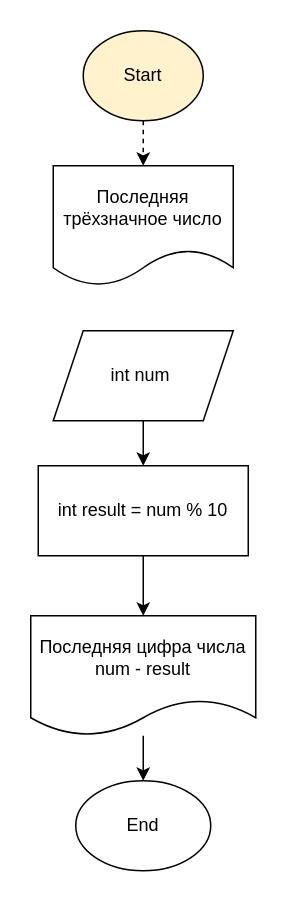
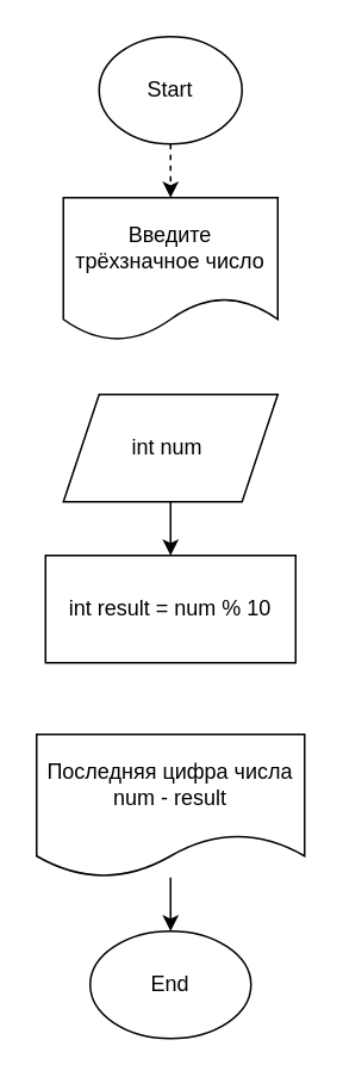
- <mxCell id="3" value="Start" style="ellipse;whiteSpace=wrap;html=1;fillColor=#fff2cc;" vertex="1" parent="1"><mxGeometry x="55" width="80" height="60" as="geometry" y="20" /></mxCell>
+ <mxCell id="3" value="Start" style="ellipse;whiteSpace=wrap;html=1;" vertex="1" parent="1"><mxGeometry x="55" width="80" height="60" as="geometry" y="20" /></mxCell>
- <mxCell id="4" value="Последняя трёхзначное число" style="shape=document;whiteSpace=wrap;html=1;boundedLbl=1;" vertex="1" parent="1"><mxGeometry x="35" y="110" width="120" height="80" as="geometry" /></mxCell>
+ <mxCell id="4" value="Введите трёхзначное число" style="shape=document;whiteSpace=wrap;html=1;boundedLbl=1;" vertex="1" parent="1"><mxGeometry x="35" y="110" width="120" height="80" as="geometry" /></mxCell>
- <mxCell id="7" value="" style="edgeStyle=none;html=1;" edge="1" parent="1" source="8" target="11"><mxGeometry relative="1" as="geometry" /></mxCell>
